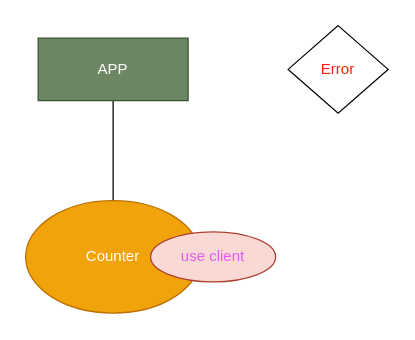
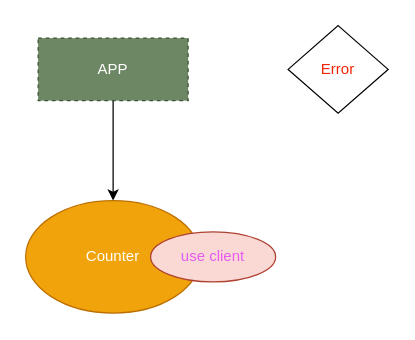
- <mxCell id="3" value="APP" style="whiteSpace=wrap;html=1;fillColor=#6d8764;fontColor=#ffffff;strokeColor=#3A5431;" parent="1" vertex="1"><mxGeometry x="30" y="30" width="120" height="50" as="geometry" /></mxCell>
+ <mxCell id="3" value="APP" style="whiteSpace=wrap;html=1;fillColor=#6d8764;fontColor=#ffffff;strokeColor=#3A5431;dashed=1;" parent="1" vertex="1"><mxGeometry x="30" y="30" width="120" height="50" as="geometry" /></mxCell>
- <mxCell id="2" style="edgeStyle=none;html=1;exitX=0.5;exitY=1;exitDx=0;exitDy=0;fontColor=#E65BF0;endArrow=none;" parent="1" source="3" target="4" edge="1"><mxGeometry relative="1" as="geometry" /></mxCell>
+ <mxCell id="2" style="edgeStyle=none;html=1;exitX=0.5;exitY=1;exitDx=0;exitDy=0;fontColor=#E65BF0;" parent="1" source="3" target="4" edge="1"><mxGeometry relative="1" as="geometry" /></mxCell>
